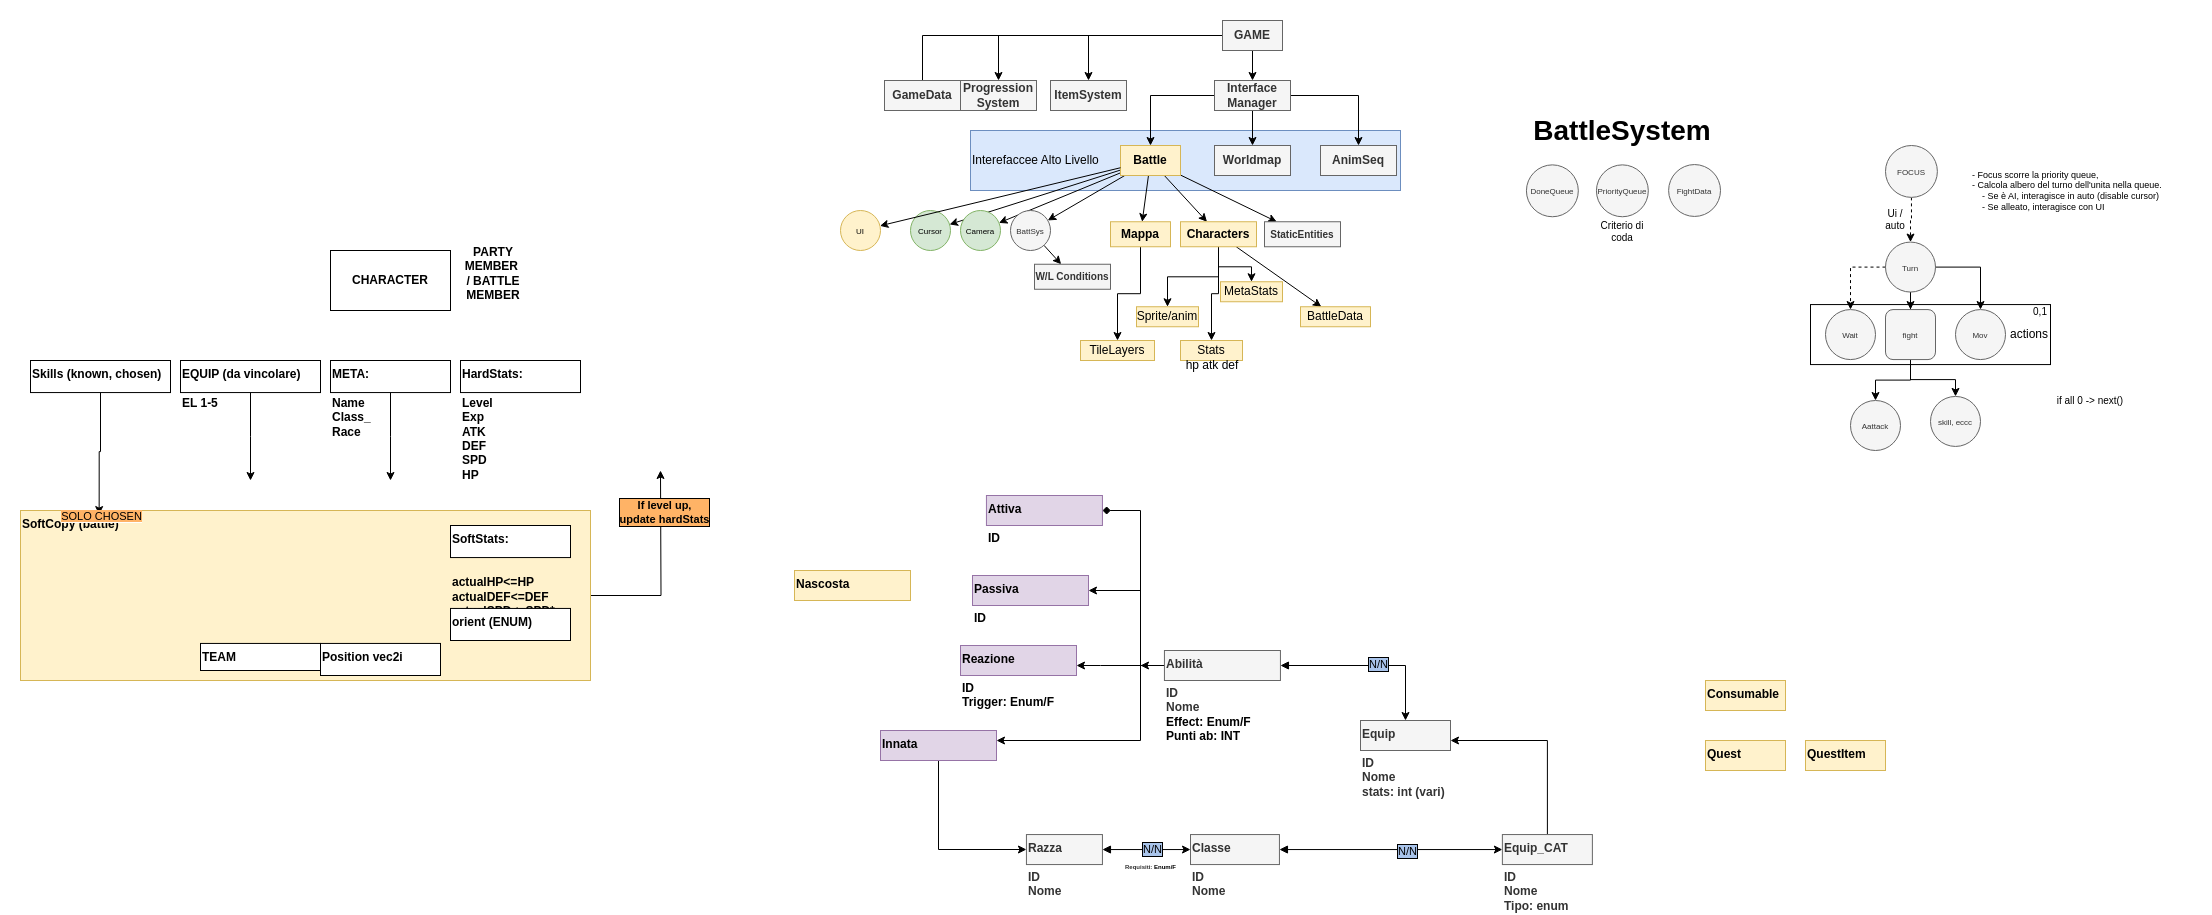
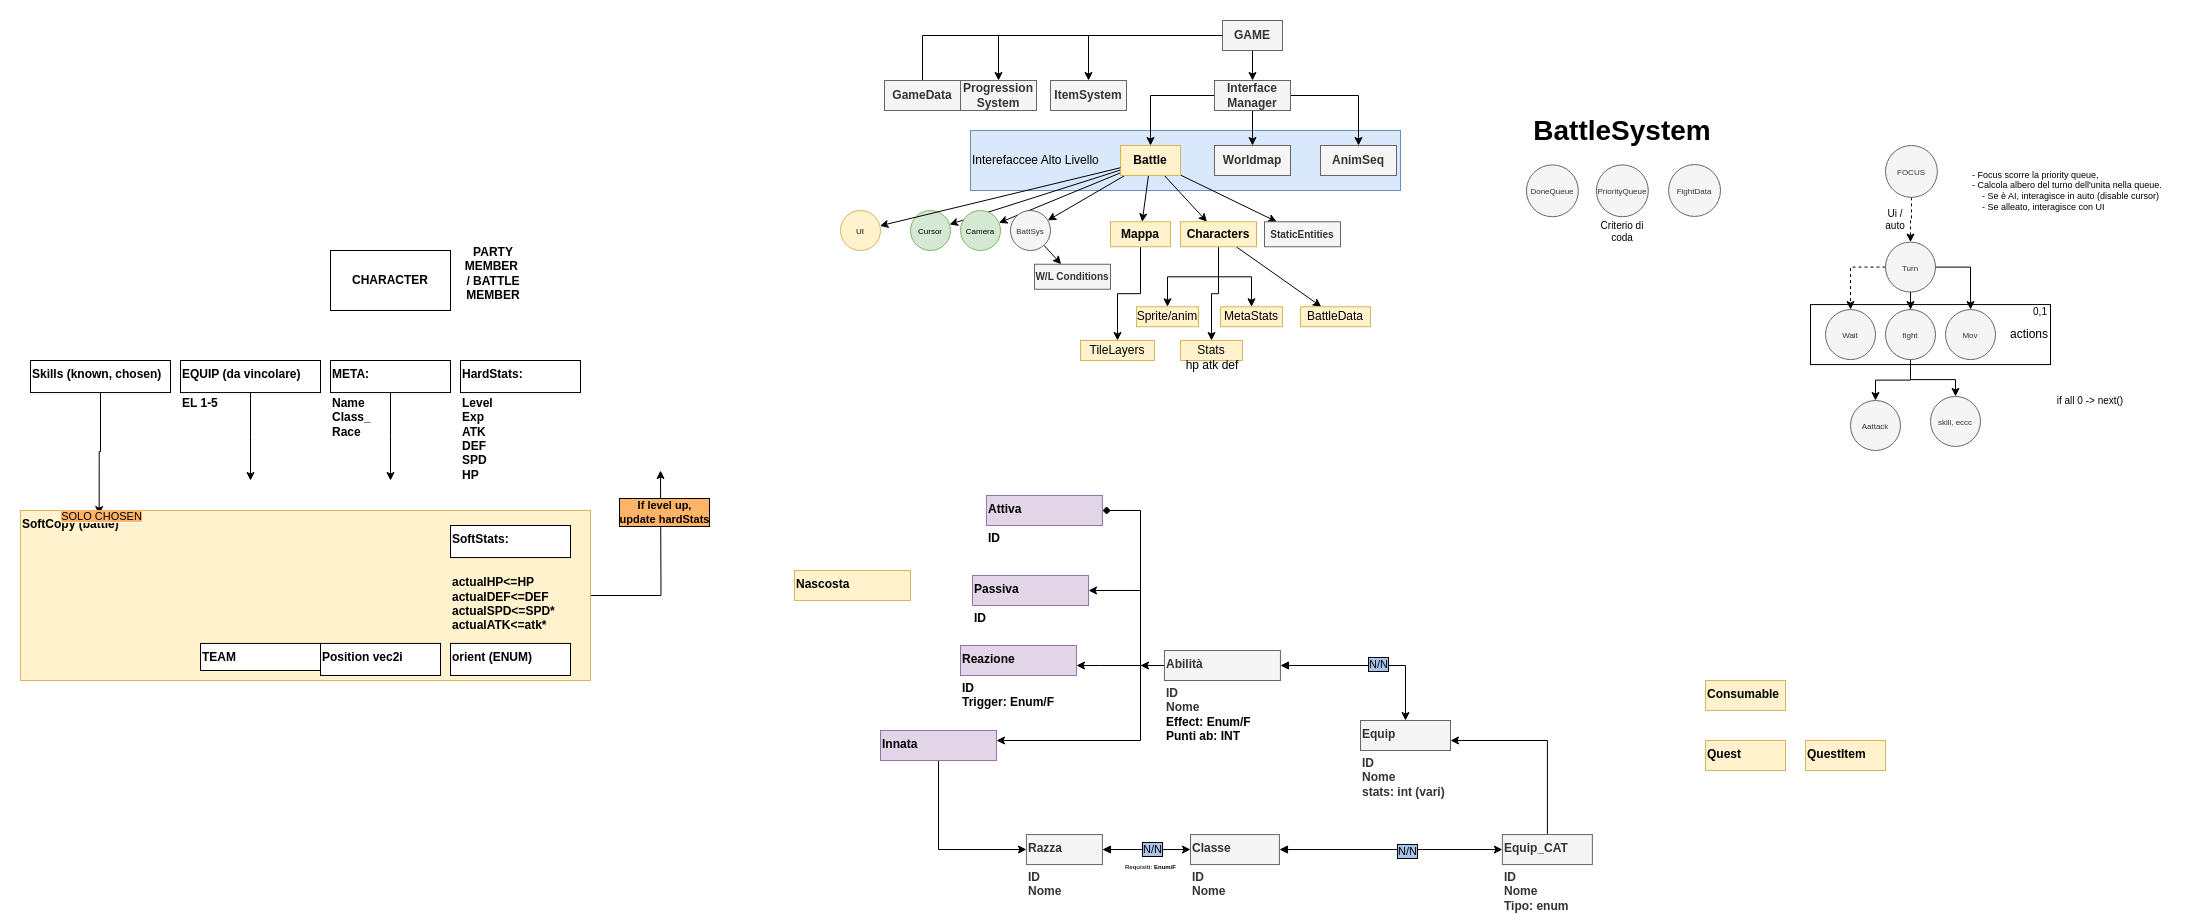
- <mxCell id="40" value="MetaStats" style="rounded=0;whiteSpace=wrap;html=1;fillColor=#fff2cc;strokeColor=#d6b656;" parent="1" vertex="1"><mxGeometry x="1220" y="281.25" width="62" height="20" as="geometry" /></mxCell>
+ <mxCell id="40" value="MetaStats" style="rounded=0;whiteSpace=wrap;html=1;fillColor=#fff2cc;strokeColor=#d6b656;" parent="1" vertex="1"><mxGeometry x="1220" y="306.25" width="62" height="20" as="geometry" /></mxCell>
- <mxCell id="53" value="&lt;font style=&quot;font-size: 8px;&quot;&gt;fight&lt;/font&gt;" style="whiteSpace=wrap;html=1;aspect=fixed;fillColor=#f5f5f5;strokeColor=#666666;fontColor=#333333;rounded=1;" parent="1" vertex="1"><mxGeometry x="1885" y="309.07" width="50" height="50" as="geometry" /></mxCell>
+ <mxCell id="53" value="&lt;font style=&quot;font-size: 8px;&quot;&gt;fight&lt;/font&gt;" style="ellipse;whiteSpace=wrap;html=1;aspect=fixed;fillColor=#f5f5f5;strokeColor=#666666;fontColor=#333333;" parent="1" vertex="1"><mxGeometry x="1885" y="309.07" width="50" height="50" as="geometry" /></mxCell>
- <mxCell id="54" value="&lt;font style=&quot;font-size: 8px;&quot;&gt;Mov&lt;/font&gt;" style="ellipse;whiteSpace=wrap;html=1;aspect=fixed;fillColor=#f5f5f5;strokeColor=#666666;fontColor=#333333;" parent="1" vertex="1"><mxGeometry x="1955" y="309.07" width="50" height="50" as="geometry" /></mxCell>
+ <mxCell id="54" value="&lt;font style=&quot;font-size: 8px;&quot;&gt;Mov&lt;/font&gt;" style="ellipse;whiteSpace=wrap;html=1;aspect=fixed;fillColor=#f5f5f5;strokeColor=#666666;fontColor=#333333;" parent="1" vertex="1"><mxGeometry x="1945" y="309.07" width="50" height="50" as="geometry" /></mxCell>
- <mxCell id="108" value="&lt;b&gt;orient (ENUM)&lt;/b&gt;" style="rounded=0;whiteSpace=wrap;html=1;verticalAlign=top;align=left;" vertex="1" parent="1"><mxGeometry x="450" y="607.94" width="120" height="32.06" as="geometry" /></mxCell>
+ <mxCell id="108" value="&lt;b&gt;orient (ENUM)&lt;/b&gt;" style="rounded=0;whiteSpace=wrap;html=1;verticalAlign=top;align=left;" vertex="1" parent="1"><mxGeometry x="450" y="642.94" width="120" height="32.06" as="geometry" /></mxCell>
